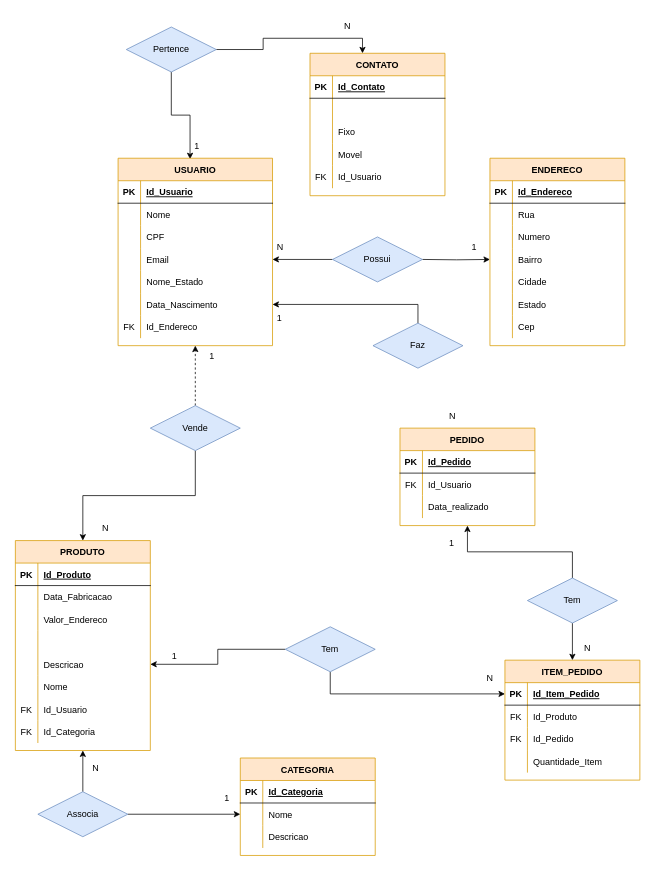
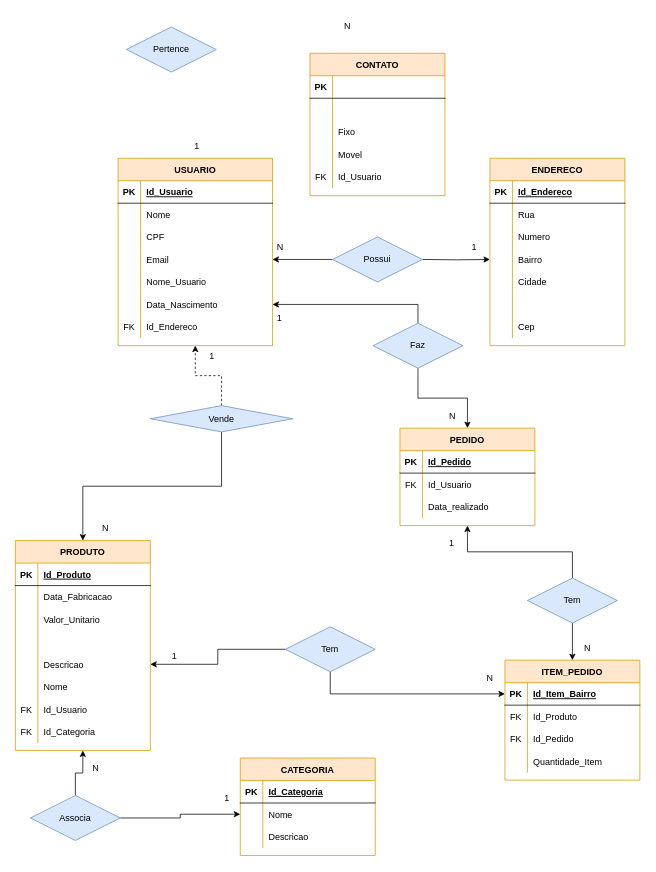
- <mxCell id="30" style="edgeStyle=orthogonalEdgeStyle;rounded=0;orthogonalLoop=1;jettySize=auto;html=1;entryX=0.389;entryY=0;entryDx=0;entryDy=0;entryPerimeter=0;" parent="1" source="31" target="54" edge="1"><mxGeometry relative="1" as="geometry" /></mxCell>
- <mxCell id="57" value="Id_Contato" style="shape=partialRectangle;connectable=0;fillColor=none;top=0;left=0;bottom=0;right=0;align=left;spacingLeft=6;fontStyle=5;overflow=hidden;" parent="55" vertex="1"><mxGeometry x="30" width="150" height="30" as="geometry" /></mxCell>
- <mxCell id="29" style="edgeStyle=orthogonalEdgeStyle;rounded=0;orthogonalLoop=1;jettySize=auto;html=1;entryX=0.466;entryY=0.005;entryDx=0;entryDy=0;entryPerimeter=0;" parent="1" source="31" target="32" edge="1"><mxGeometry relative="1" as="geometry" /></mxCell>
- <mxCell id="47" value="Nome_Estado" style="shape=partialRectangle;connectable=0;fillColor=none;top=0;left=0;bottom=0;right=0;align=left;spacingLeft=6;overflow=hidden;" parent="45" vertex="1"><mxGeometry x="30" width="176" height="30" as="geometry" /></mxCell>
+ <mxCell id="47" value="Nome_Usuario" style="shape=partialRectangle;connectable=0;fillColor=none;top=0;left=0;bottom=0;right=0;align=left;spacingLeft=6;overflow=hidden;" parent="45" vertex="1"><mxGeometry x="30" width="176" height="30" as="geometry" /></mxCell>
- <mxCell id="24" value="Estado" style="shape=partialRectangle;connectable=0;fillColor=none;top=0;left=0;bottom=0;right=0;align=left;spacingLeft=6;overflow=hidden;" parent="22" vertex="1"><mxGeometry x="30" width="150" height="30" as="geometry" /></mxCell>
+ <mxCell id="87" style="edgeStyle=orthogonalEdgeStyle;rounded=0;orthogonalLoop=1;jettySize=auto;html=1;" parent="1" source="88" target="114" edge="1"><mxGeometry relative="1" as="geometry" /></mxCell>
- <mxCell id="126" value="Vende" style="shape=rhombus;perimeter=rhombusPerimeter;whiteSpace=wrap;html=1;align=center;fillColor=#dae8fc;strokeColor=#6c8ebf;" parent="1" vertex="1"><mxGeometry x="200" y="540" width="120" height="60" as="geometry" /></mxCell>
+ <mxCell id="126" value="Vende" style="shape=rhombus;perimeter=rhombusPerimeter;whiteSpace=wrap;html=1;align=center;fillColor=#dae8fc;strokeColor=#6c8ebf;" parent="1" vertex="1"><mxGeometry x="200" y="540" width="190" height="35" as="geometry" /></mxCell>
- <mxCell id="138" value="Valor_Endereco" style="shape=partialRectangle;connectable=0;fillColor=none;top=0;left=0;bottom=0;right=0;align=left;spacingLeft=6;overflow=hidden;" parent="136" vertex="1"><mxGeometry x="30" width="150" height="30" as="geometry" /></mxCell>
+ <mxCell id="138" value="Valor_Unitario" style="shape=partialRectangle;connectable=0;fillColor=none;top=0;left=0;bottom=0;right=0;align=left;spacingLeft=6;overflow=hidden;" parent="136" vertex="1"><mxGeometry x="30" width="150" height="30" as="geometry" /></mxCell>
- <mxCell id="94" value="Id_Item_Pedido" style="shape=partialRectangle;connectable=0;fillColor=none;top=0;left=0;bottom=0;right=0;align=left;spacingLeft=6;fontStyle=5;overflow=hidden;" parent="92" vertex="1"><mxGeometry x="30" width="150" height="30" as="geometry" /></mxCell>
+ <mxCell id="94" value="Id_Item_Bairro" style="shape=partialRectangle;connectable=0;fillColor=none;top=0;left=0;bottom=0;right=0;align=left;spacingLeft=6;fontStyle=5;overflow=hidden;" parent="92" vertex="1"><mxGeometry x="30" width="150" height="30" as="geometry" /></mxCell>
- <mxCell id="73" value="Associa" style="shape=rhombus;perimeter=rhombusPerimeter;whiteSpace=wrap;html=1;align=center;fillColor=#dae8fc;strokeColor=#6c8ebf;" parent="1" vertex="1"><mxGeometry x="50" y="1055" width="120" height="60" as="geometry" /></mxCell>
+ <mxCell id="73" value="Associa" style="shape=rhombus;perimeter=rhombusPerimeter;whiteSpace=wrap;html=1;align=center;fillColor=#dae8fc;strokeColor=#6c8ebf;" parent="1" vertex="1"><mxGeometry x="40" y="1060" width="120" height="60" as="geometry" /></mxCell>
